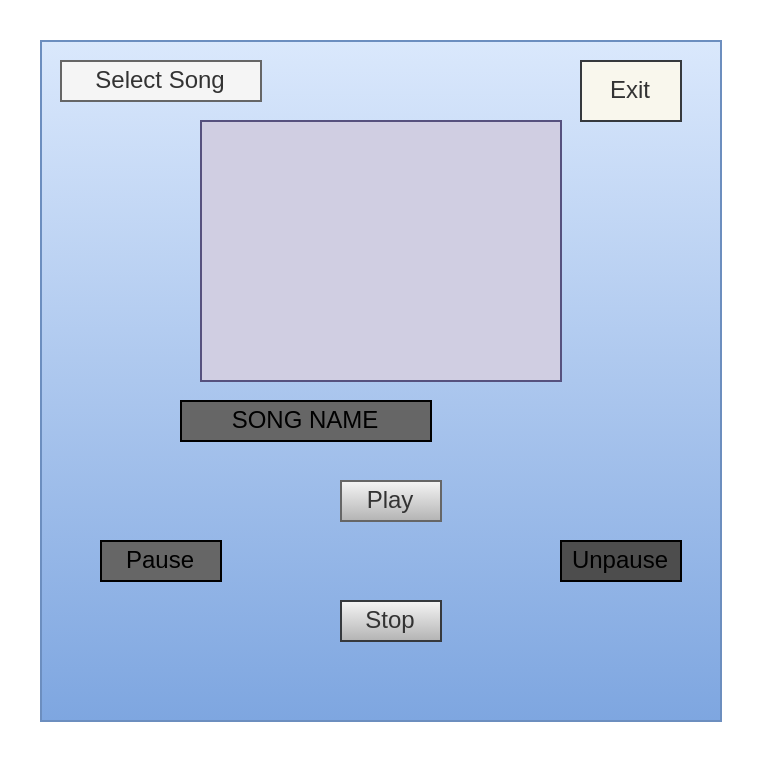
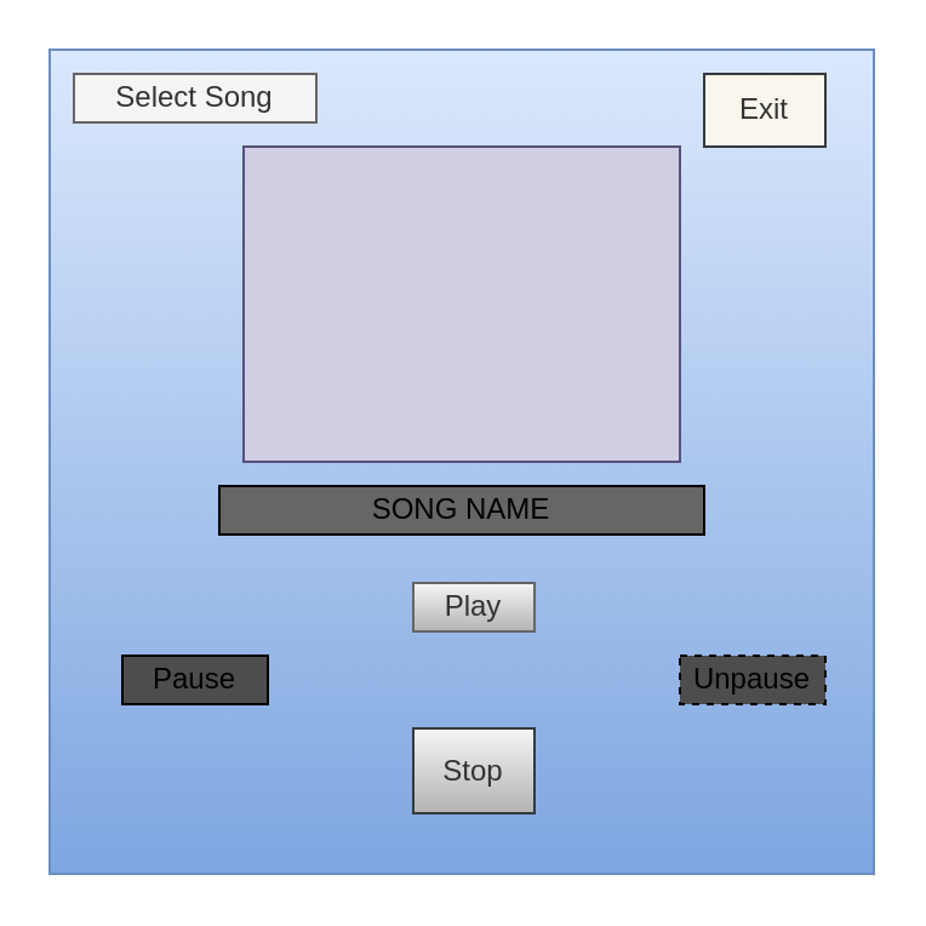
- <mxCell id="5" value="SONG NAME" style="whiteSpace=wrap;html=1;fillColor=#666666;" parent="1" vertex="1"><mxGeometry x="90" y="200" width="125" height="20" as="geometry" /></mxCell>
+ <mxCell id="5" value="SONG NAME" style="whiteSpace=wrap;html=1;fillColor=#666666;" parent="1" vertex="1"><mxGeometry x="90" y="200" width="200" height="20" as="geometry" /></mxCell>
- <mxCell id="6" value="Pause" style="whiteSpace=wrap;html=1;fillColor=#666666;" parent="1" vertex="1"><mxGeometry x="50" y="270" width="60" height="20" as="geometry" /></mxCell>
+ <mxCell id="6" value="Pause" style="whiteSpace=wrap;html=1;fillColor=#4D4D4D;" parent="1" vertex="1"><mxGeometry x="50" y="270" width="60" height="20" as="geometry" /></mxCell>
- <mxCell id="8" value="Unpause" style="whiteSpace=wrap;html=1;fillColor=#4D4D4D;" parent="1" vertex="1"><mxGeometry x="280" y="270" width="60" height="20" as="geometry" /></mxCell>
+ <mxCell id="8" value="Unpause" style="whiteSpace=wrap;html=1;fillColor=#4D4D4D;dashed=1;" parent="1" vertex="1"><mxGeometry x="280" y="270" width="60" height="20" as="geometry" /></mxCell>
- <mxCell id="10" value="&lt;font color=&quot;#333333&quot;&gt;Stop&lt;/font&gt;" style="whiteSpace=wrap;html=1;fillColor=#F5F5F5;strokeColor=#36393d;gradientColor=#B3B3B3;" vertex="1" parent="1"><mxGeometry x="170" y="300" width="50" height="20" as="geometry" /></mxCell>
+ <mxCell id="10" value="&lt;font color=&quot;#333333&quot;&gt;Stop&lt;/font&gt;" style="whiteSpace=wrap;html=1;fillColor=#F5F5F5;strokeColor=#36393d;gradientColor=#B3B3B3;" vertex="1" parent="1"><mxGeometry x="170" y="300" width="50" height="35" as="geometry" /></mxCell>
